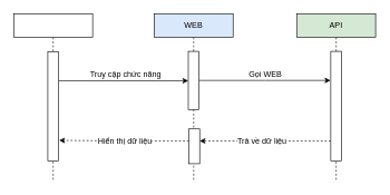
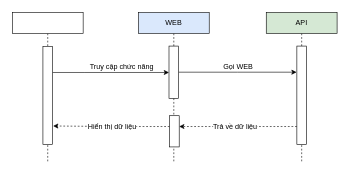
- <mxCell id="18" value="Truy cập chức năng" style="text;html=1;align=center;verticalAlign=middle;resizable=0;points=[];autosize=1;fontSize=12;" vertex="1" parent="1"><mxGeometry x="129" y="101" width="116" height="18" as="geometry" /></mxCell>
+ <mxCell id="18" value="Truy cập chức năng" style="text;html=1;align=center;verticalAlign=middle;resizable=0;points=[];autosize=1;fontSize=12;" vertex="1" parent="1"><mxGeometry x="144" y="101" width="116" height="18" as="geometry" /></mxCell>
